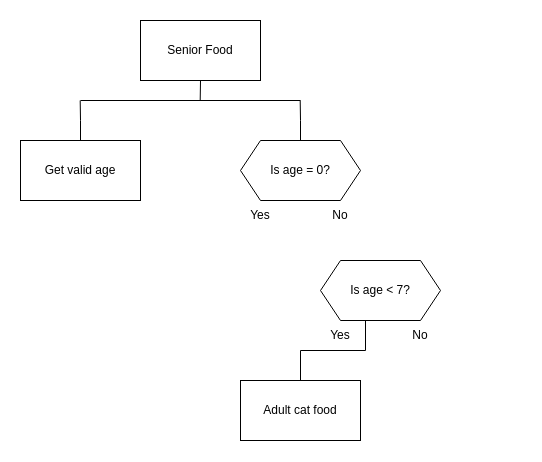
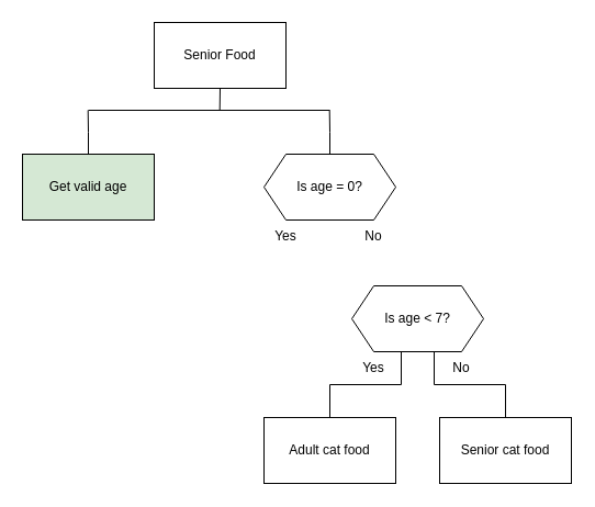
- <mxCell id="5" value="Get valid age" style="rounded=0;whiteSpace=wrap;html=1;" vertex="1" parent="1"><mxGeometry x="20" y="140" width="120" height="60" as="geometry" /></mxCell>
+ <mxCell id="5" value="Get valid age" style="rounded=0;whiteSpace=wrap;html=1;fillColor=#d5e8d4;" vertex="1" parent="1"><mxGeometry x="20" y="140" width="120" height="60" as="geometry" /></mxCell>
+ <mxCell id="9" style="edgeStyle=orthogonalEdgeStyle;rounded=0;orthogonalLoop=1;jettySize=auto;html=1;exitX=0.625;exitY=1;exitDx=0;exitDy=0;entryX=0.5;entryY=0;entryDx=0;entryDy=0;endArrow=none;endFill=0;" edge="1" parent="1" source="10" target="12"><mxGeometry relative="1" as="geometry" /></mxCell>
+ <mxCell id="12" value="Senior cat food" style="rounded=0;whiteSpace=wrap;html=1;" vertex="1" parent="1"><mxGeometry x="400" y="380" width="120" height="60" as="geometry" /></mxCell>
